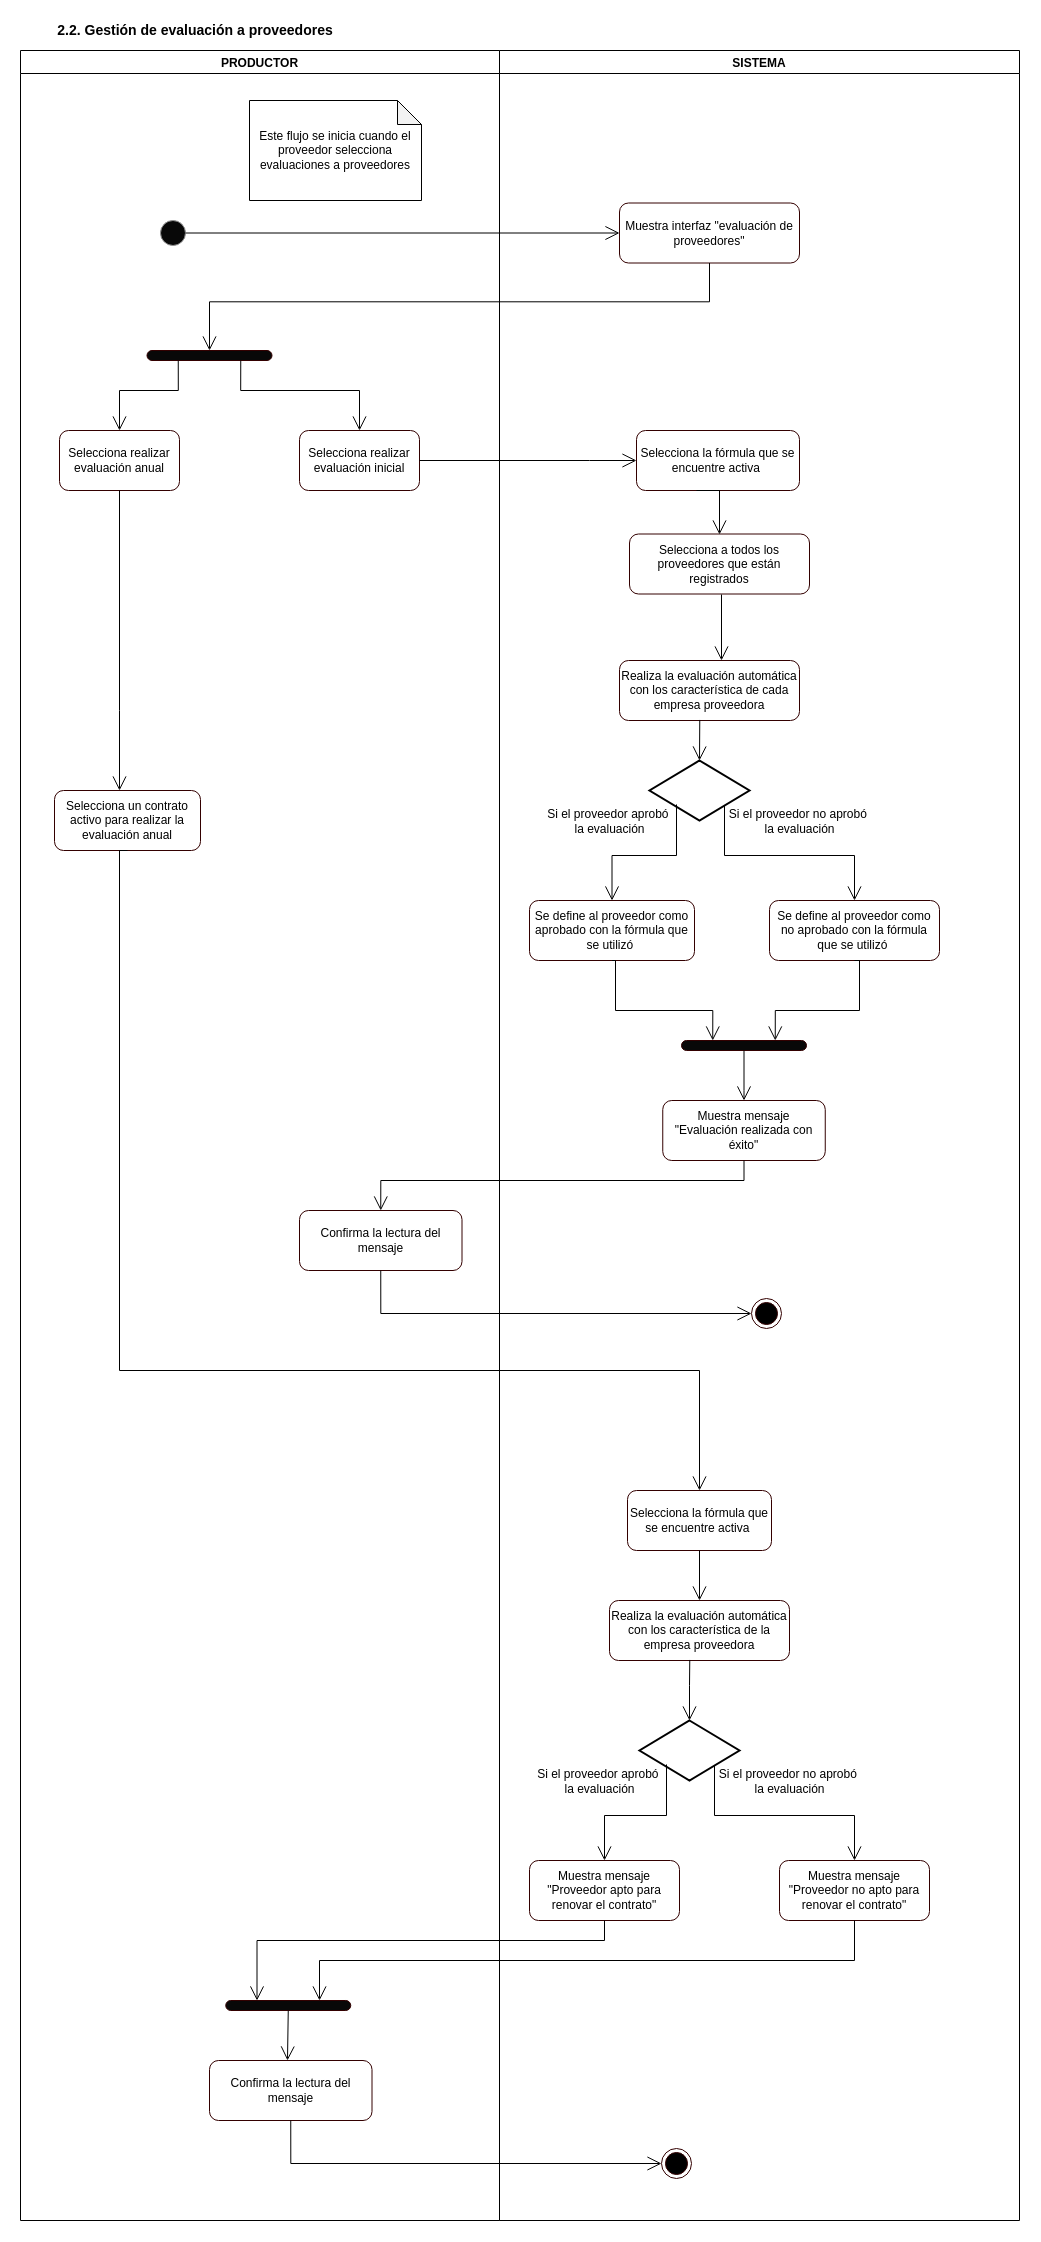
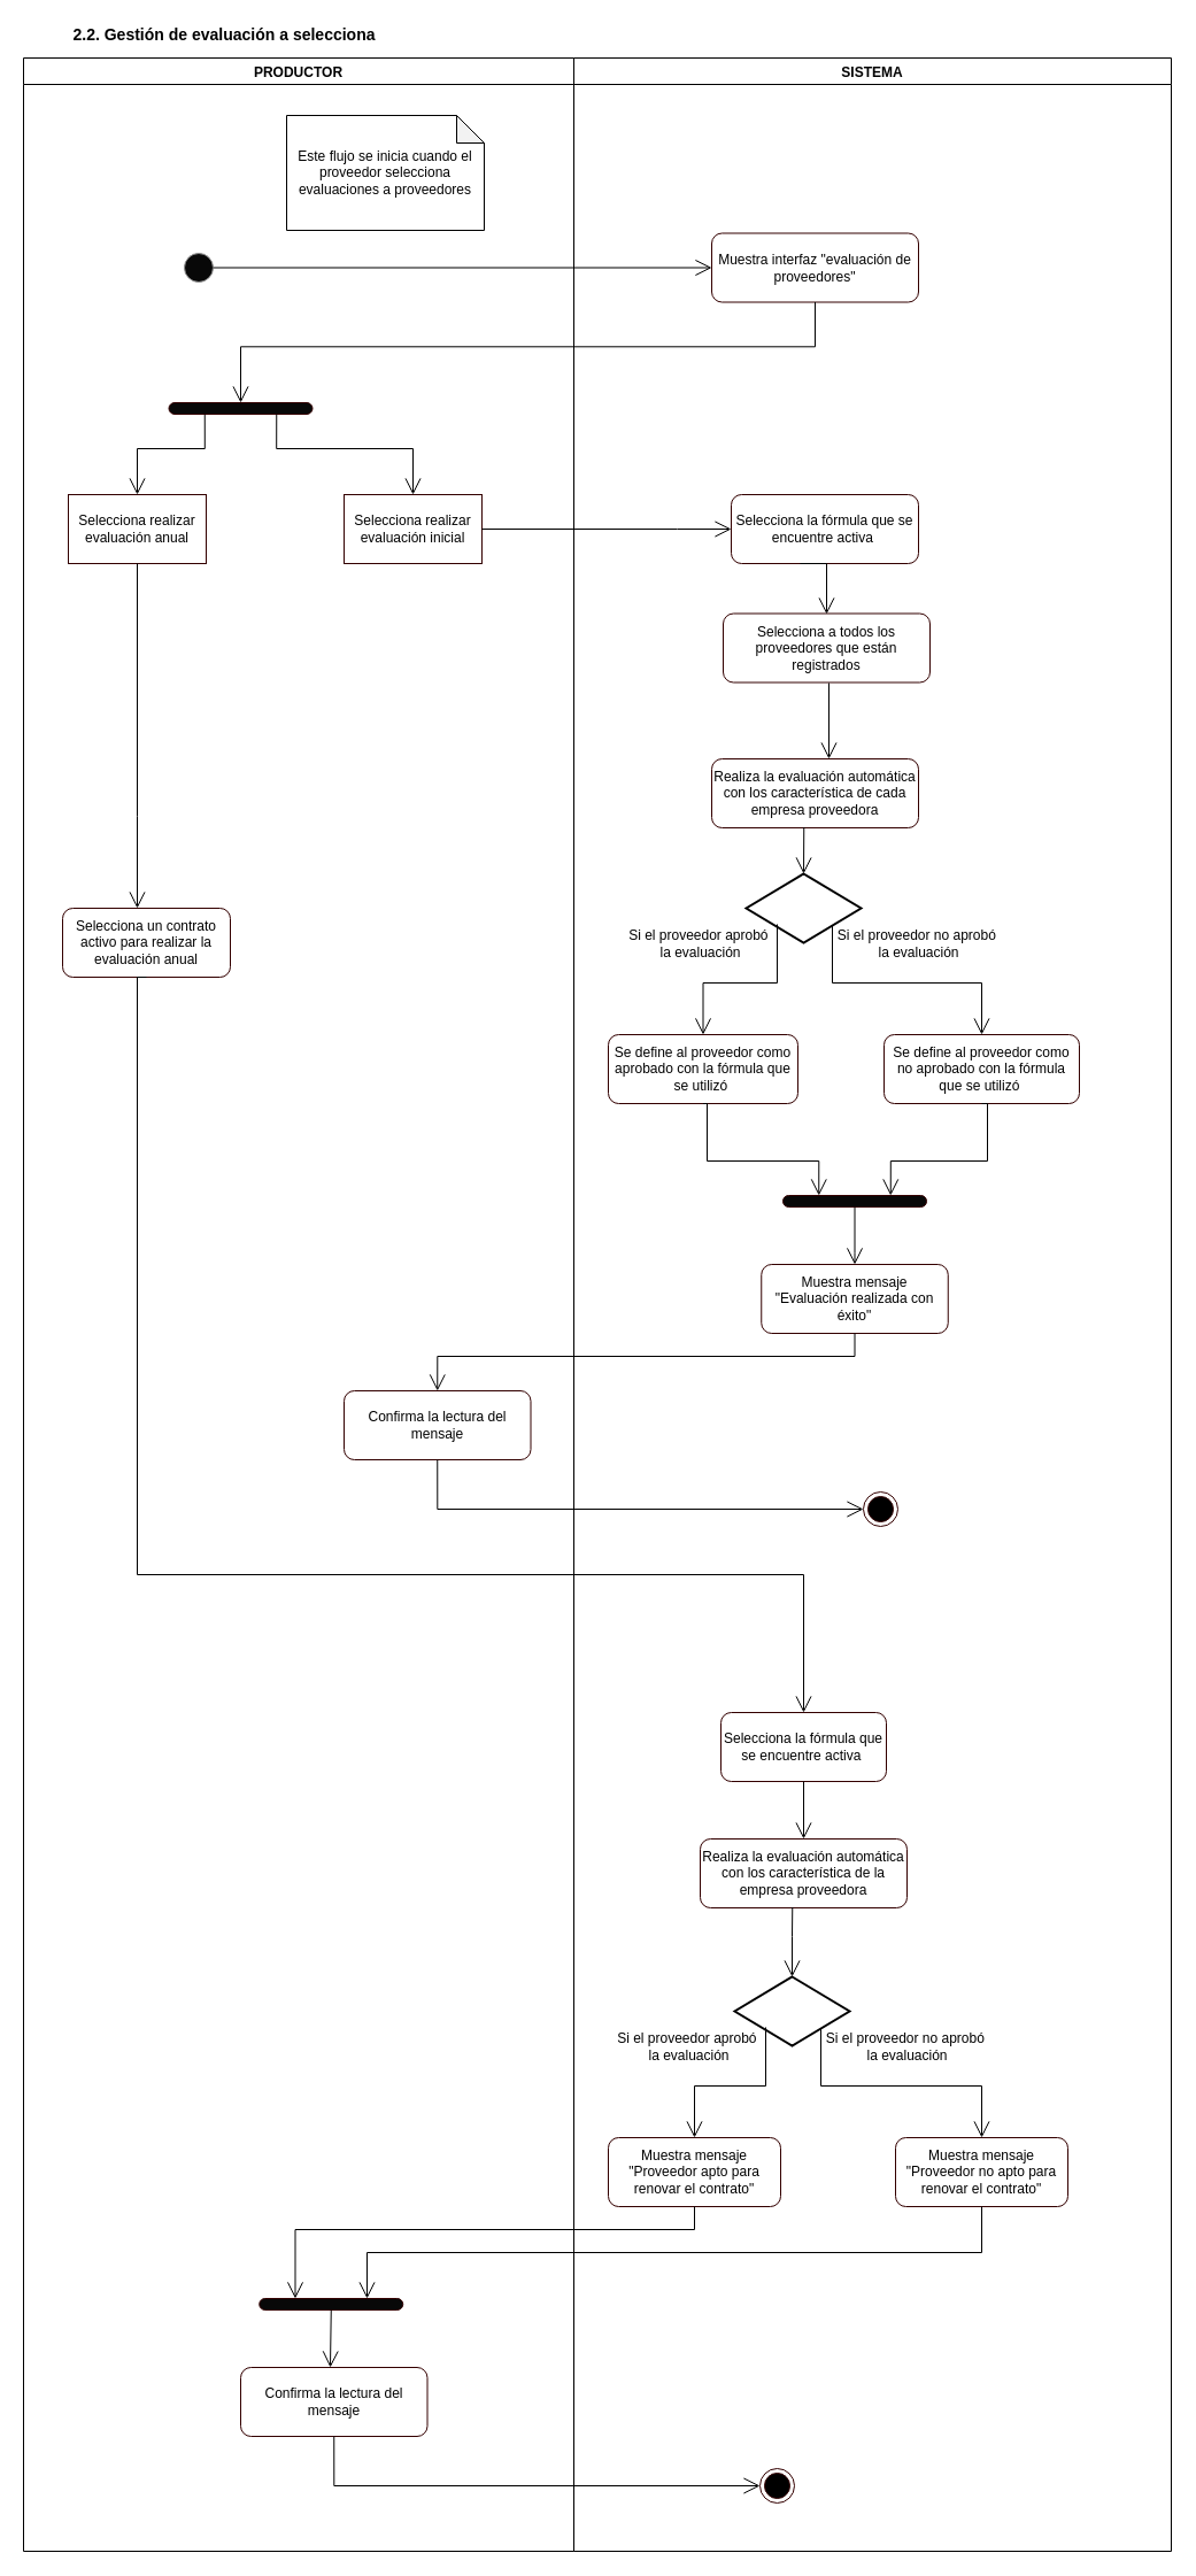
- <mxCell id="60" value="2.2. Gestión de evaluación a proveedores" style="text;html=1;strokeColor=none;fillColor=none;align=center;verticalAlign=middle;whiteSpace=wrap;rounded=0;fontSize=14;fontStyle=1;fontFamily=Arial;" vertex="1" parent="1"><mxGeometry x="20" y="20" width="350" height="20" as="geometry" /></mxCell>
+ <mxCell id="60" value="2.2. Gestión de evaluación a selecciona" style="text;html=1;strokeColor=none;fillColor=none;align=center;verticalAlign=middle;whiteSpace=wrap;rounded=0;fontSize=14;fontStyle=1;fontFamily=Arial;" vertex="1" parent="1"><mxGeometry x="20" y="20" width="350" height="20" as="geometry" /></mxCell>
- <mxCell id="9" value="Selecciona realizar evaluación anual" style="rounded=1;whiteSpace=wrap;html=1;strokeColor=#330000;fillColor=#FFFFFF;gradientColor=none;" parent="6" vertex="1"><mxGeometry x="10" y="80" width="120" height="60" as="geometry" /></mxCell>
+ <mxCell id="9" value="Selecciona realizar evaluación anual" style="whiteSpace=wrap;html=1;strokeColor=#330000;fillColor=#FFFFFF;gradientColor=none;rounded=0;" parent="6" vertex="1"><mxGeometry x="10" y="80" width="120" height="60" as="geometry" /></mxCell>
- <mxCell id="11" value="Selecciona realizar evaluación inicial" style="rounded=1;whiteSpace=wrap;html=1;strokeColor=#330000;fillColor=#FFFFFF;gradientColor=none;" parent="6" vertex="1"><mxGeometry x="250" y="80" width="120" height="60" as="geometry" /></mxCell>
+ <mxCell id="11" value="Selecciona realizar evaluación inicial" style="whiteSpace=wrap;html=1;strokeColor=#330000;fillColor=#FFFFFF;gradientColor=none;rounded=0;" parent="6" vertex="1"><mxGeometry x="250" y="80" width="120" height="60" as="geometry" /></mxCell>
